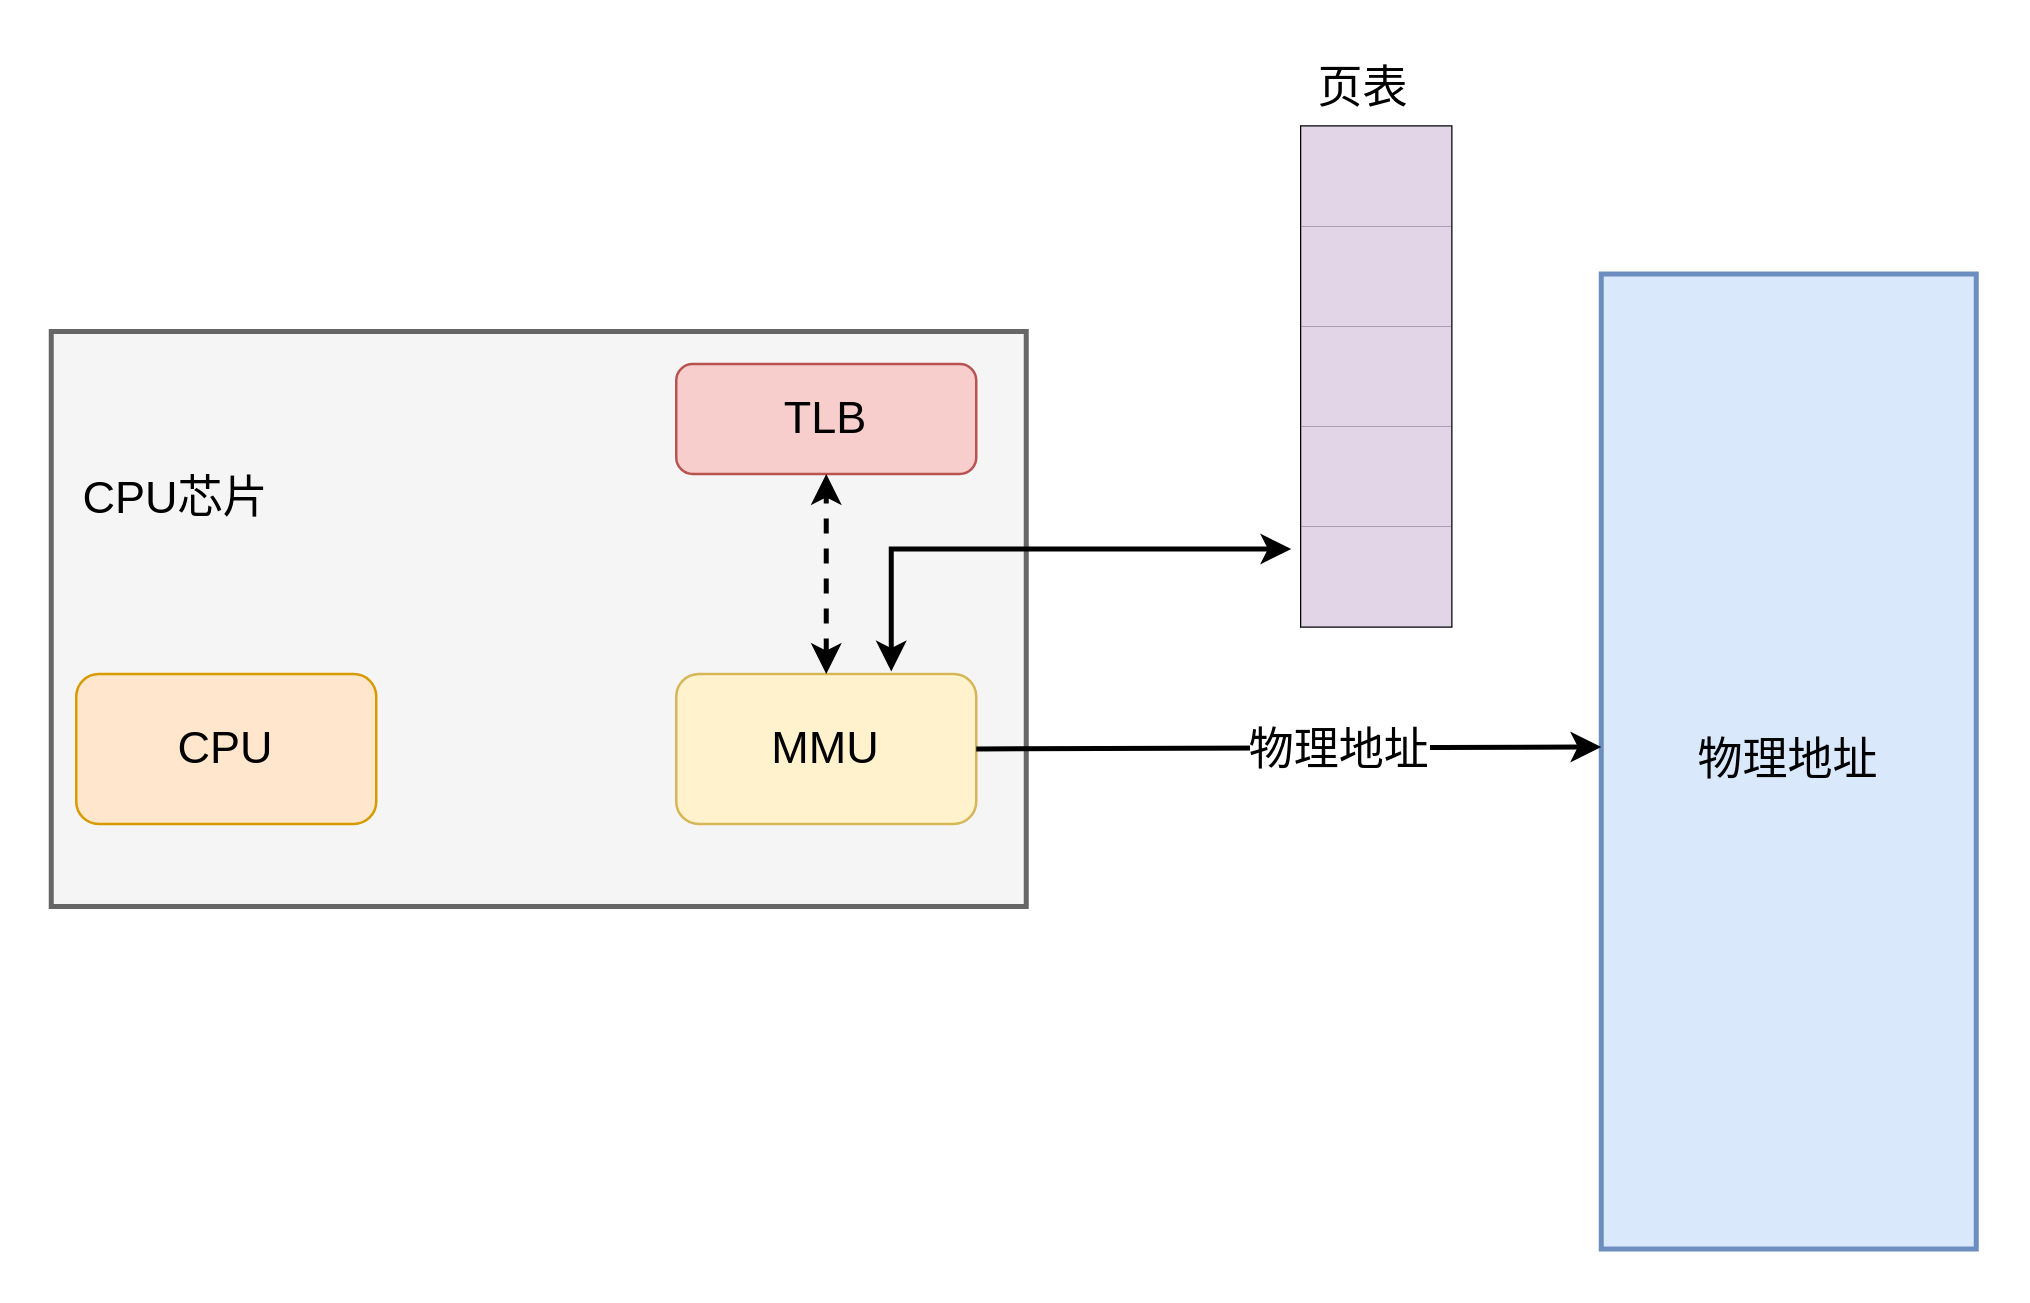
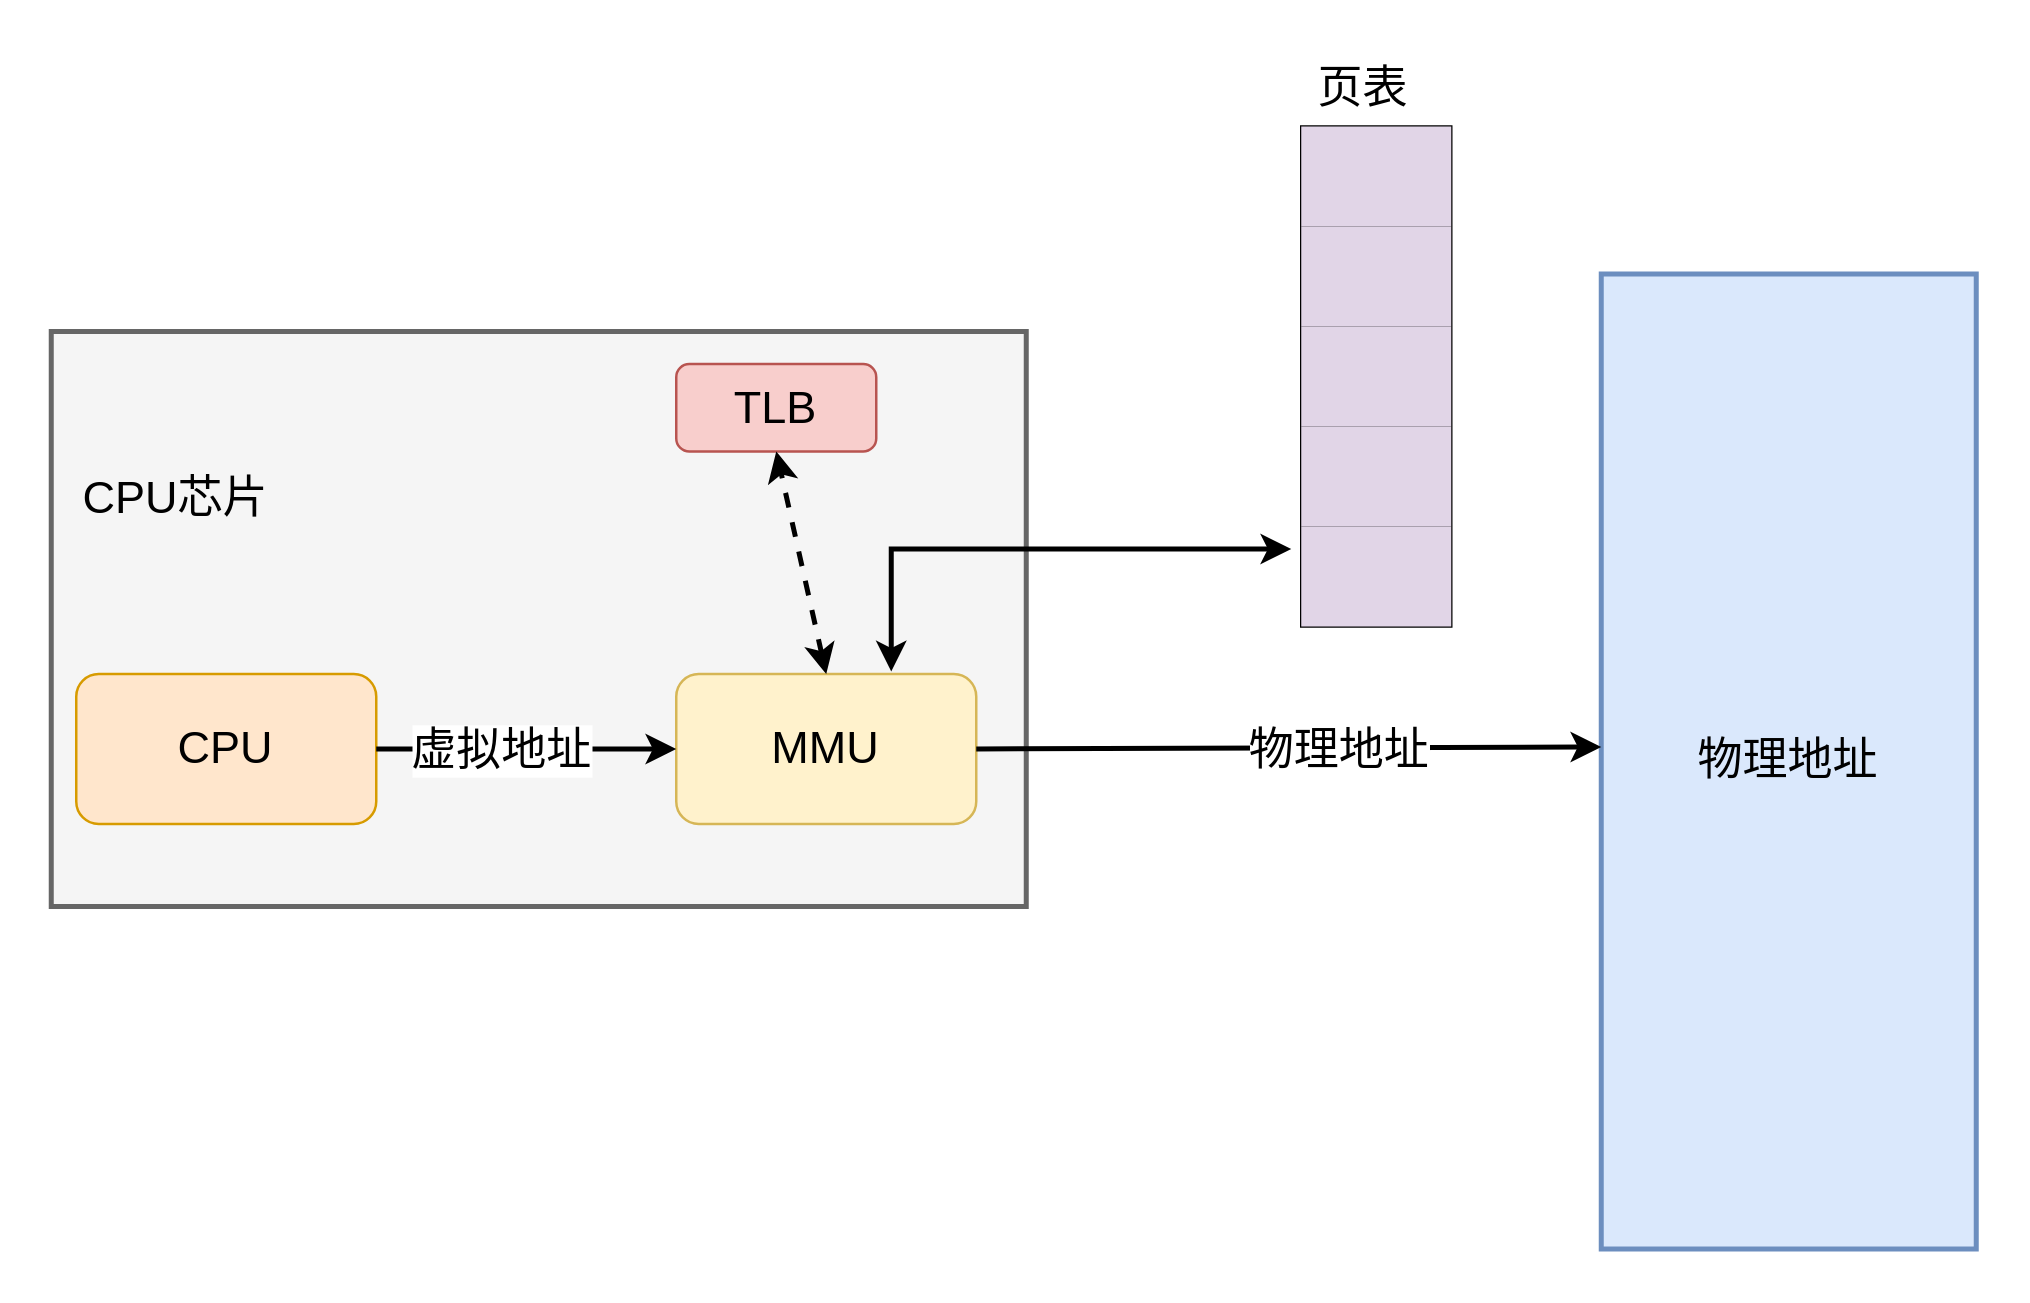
- <mxCell id="11" value="TLB" style="rounded=1;whiteSpace=wrap;html=1;fillColor=#f8cecc;strokeColor=#b85450;fontSize=18;" vertex="1" parent="1"><mxGeometry x="270" y="145" width="120" height="44" as="geometry" /></mxCell>
+ <mxCell id="11" value="TLB" style="rounded=1;whiteSpace=wrap;html=1;fillColor=#f8cecc;strokeColor=#b85450;fontSize=18;" vertex="1" parent="1"><mxGeometry x="270" y="145" width="80" height="35" as="geometry" /></mxCell>
+ <mxCell id="8" value="" style="endArrow=classic;html=1;rounded=0;exitX=1;exitY=0.5;exitDx=0;exitDy=0;fontSize=18;strokeWidth=2;" edge="1" parent="1" source="3" target="5"><mxGeometry width="50" height="50" relative="1" as="geometry"><mxPoint x="340" y="289" as="sourcePoint" /><mxPoint x="390" y="239" as="targetPoint" /></mxGeometry></mxCell>
+ <mxCell id="9" value="虚拟地址" style="edgeLabel;html=1;align=center;verticalAlign=middle;resizable=0;points=[];fontSize=18;" vertex="1" connectable="0" parent="8"><mxGeometry x="-0.183" y="-1" relative="1" as="geometry"><mxPoint y="-1" as="offset" /></mxGeometry></mxCell>
